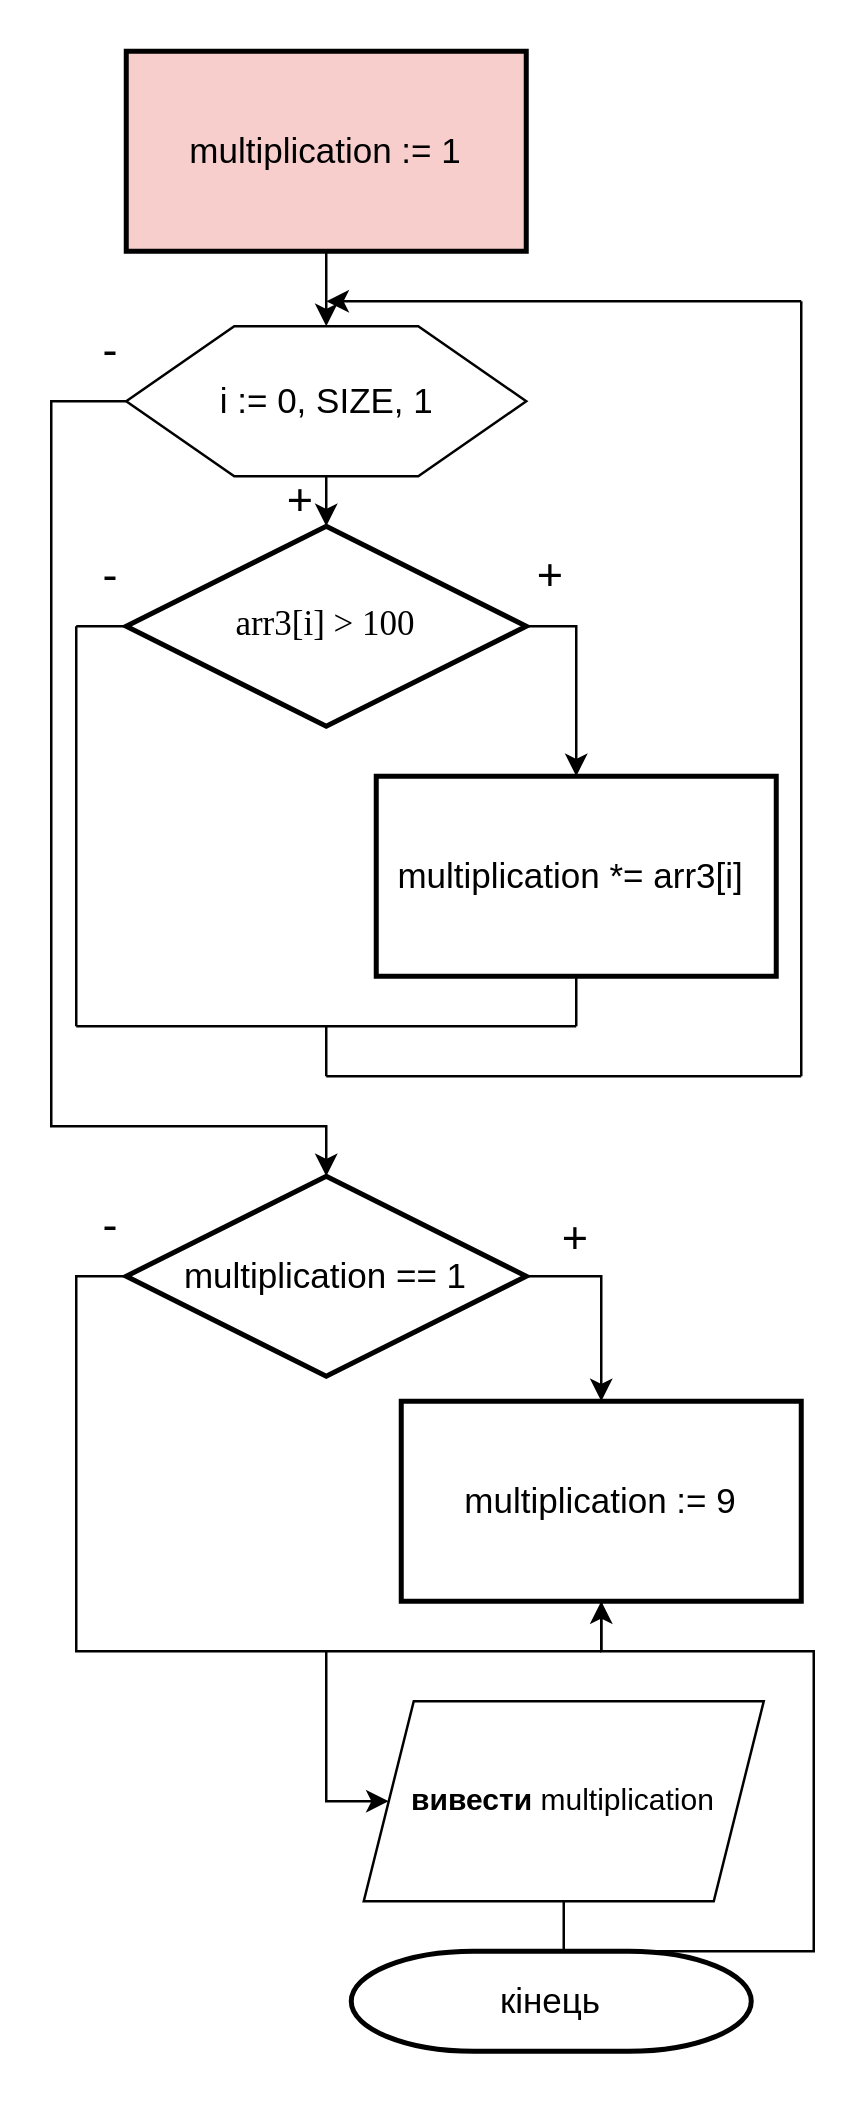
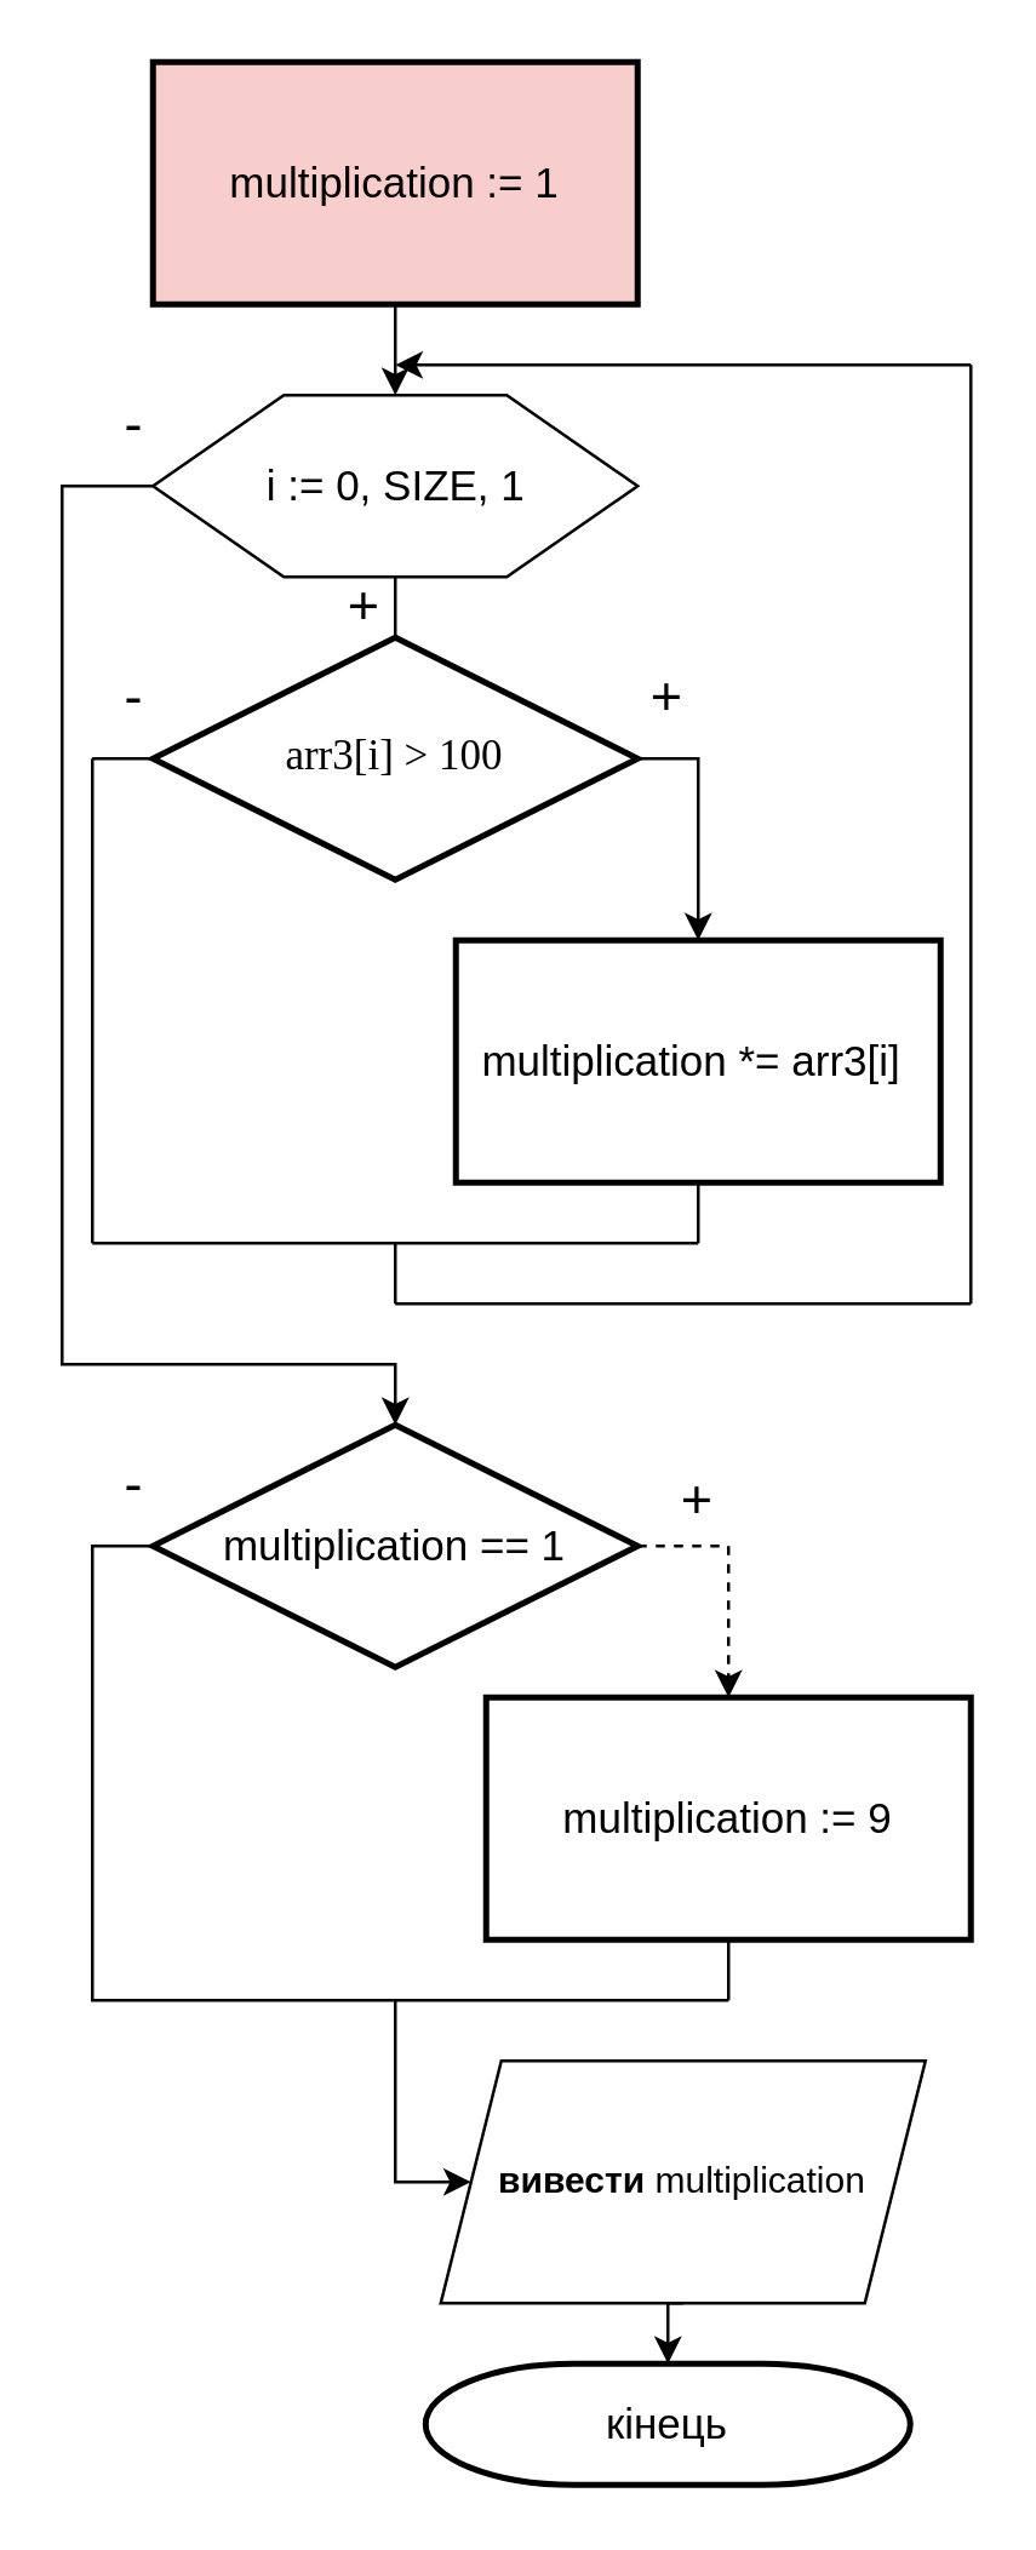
- <mxCell id="4" style="edgeStyle=orthogonalEdgeStyle;rounded=0;orthogonalLoop=1;jettySize=auto;html=1;exitX=0.5;exitY=1;exitDx=0;exitDy=0;entryX=0.5;entryY=0;entryDx=0;entryDy=0;entryPerimeter=0;" edge="1" parent="1" source="6" target="8"><mxGeometry relative="1" as="geometry" /></mxCell>
+ <mxCell id="4" style="edgeStyle=orthogonalEdgeStyle;rounded=0;orthogonalLoop=1;jettySize=auto;html=1;exitX=0.5;exitY=1;exitDx=0;exitDy=0;entryX=0.5;entryY=0;entryDx=0;entryDy=0;entryPerimeter=0;endArrow=none;" edge="1" parent="1" source="6" target="8"><mxGeometry relative="1" as="geometry" /></mxCell>
- <mxCell id="22" style="edgeStyle=orthogonalEdgeStyle;rounded=0;orthogonalLoop=1;jettySize=auto;html=1;exitX=1;exitY=0.5;exitDx=0;exitDy=0;exitPerimeter=0;entryX=0.5;entryY=0;entryDx=0;entryDy=0;" edge="1" parent="1" source="24" target="25"><mxGeometry relative="1" as="geometry" /></mxCell>
+ <mxCell id="22" style="edgeStyle=orthogonalEdgeStyle;rounded=0;orthogonalLoop=1;jettySize=auto;html=1;exitX=1;exitY=0.5;exitDx=0;exitDy=0;exitPerimeter=0;entryX=0.5;entryY=0;entryDx=0;entryDy=0;dashed=1;" edge="1" parent="1" source="24" target="25"><mxGeometry relative="1" as="geometry" /></mxCell>
- <mxCell id="26" style="edgeStyle=orthogonalEdgeStyle;rounded=0;orthogonalLoop=1;jettySize=auto;html=1;exitX=0.5;exitY=1;exitDx=0;exitDy=0;" edge="1" parent="1" source="27" target="25"><mxGeometry relative="1" as="geometry" /></mxCell>
+ <mxCell id="26" style="edgeStyle=orthogonalEdgeStyle;rounded=0;orthogonalLoop=1;jettySize=auto;html=1;exitX=0.5;exitY=1;exitDx=0;exitDy=0;entryX=0.5;entryY=0;entryDx=0;entryDy=0;entryPerimeter=0;" edge="1" parent="1" source="27" target="30"><mxGeometry relative="1" as="geometry" /></mxCell>
